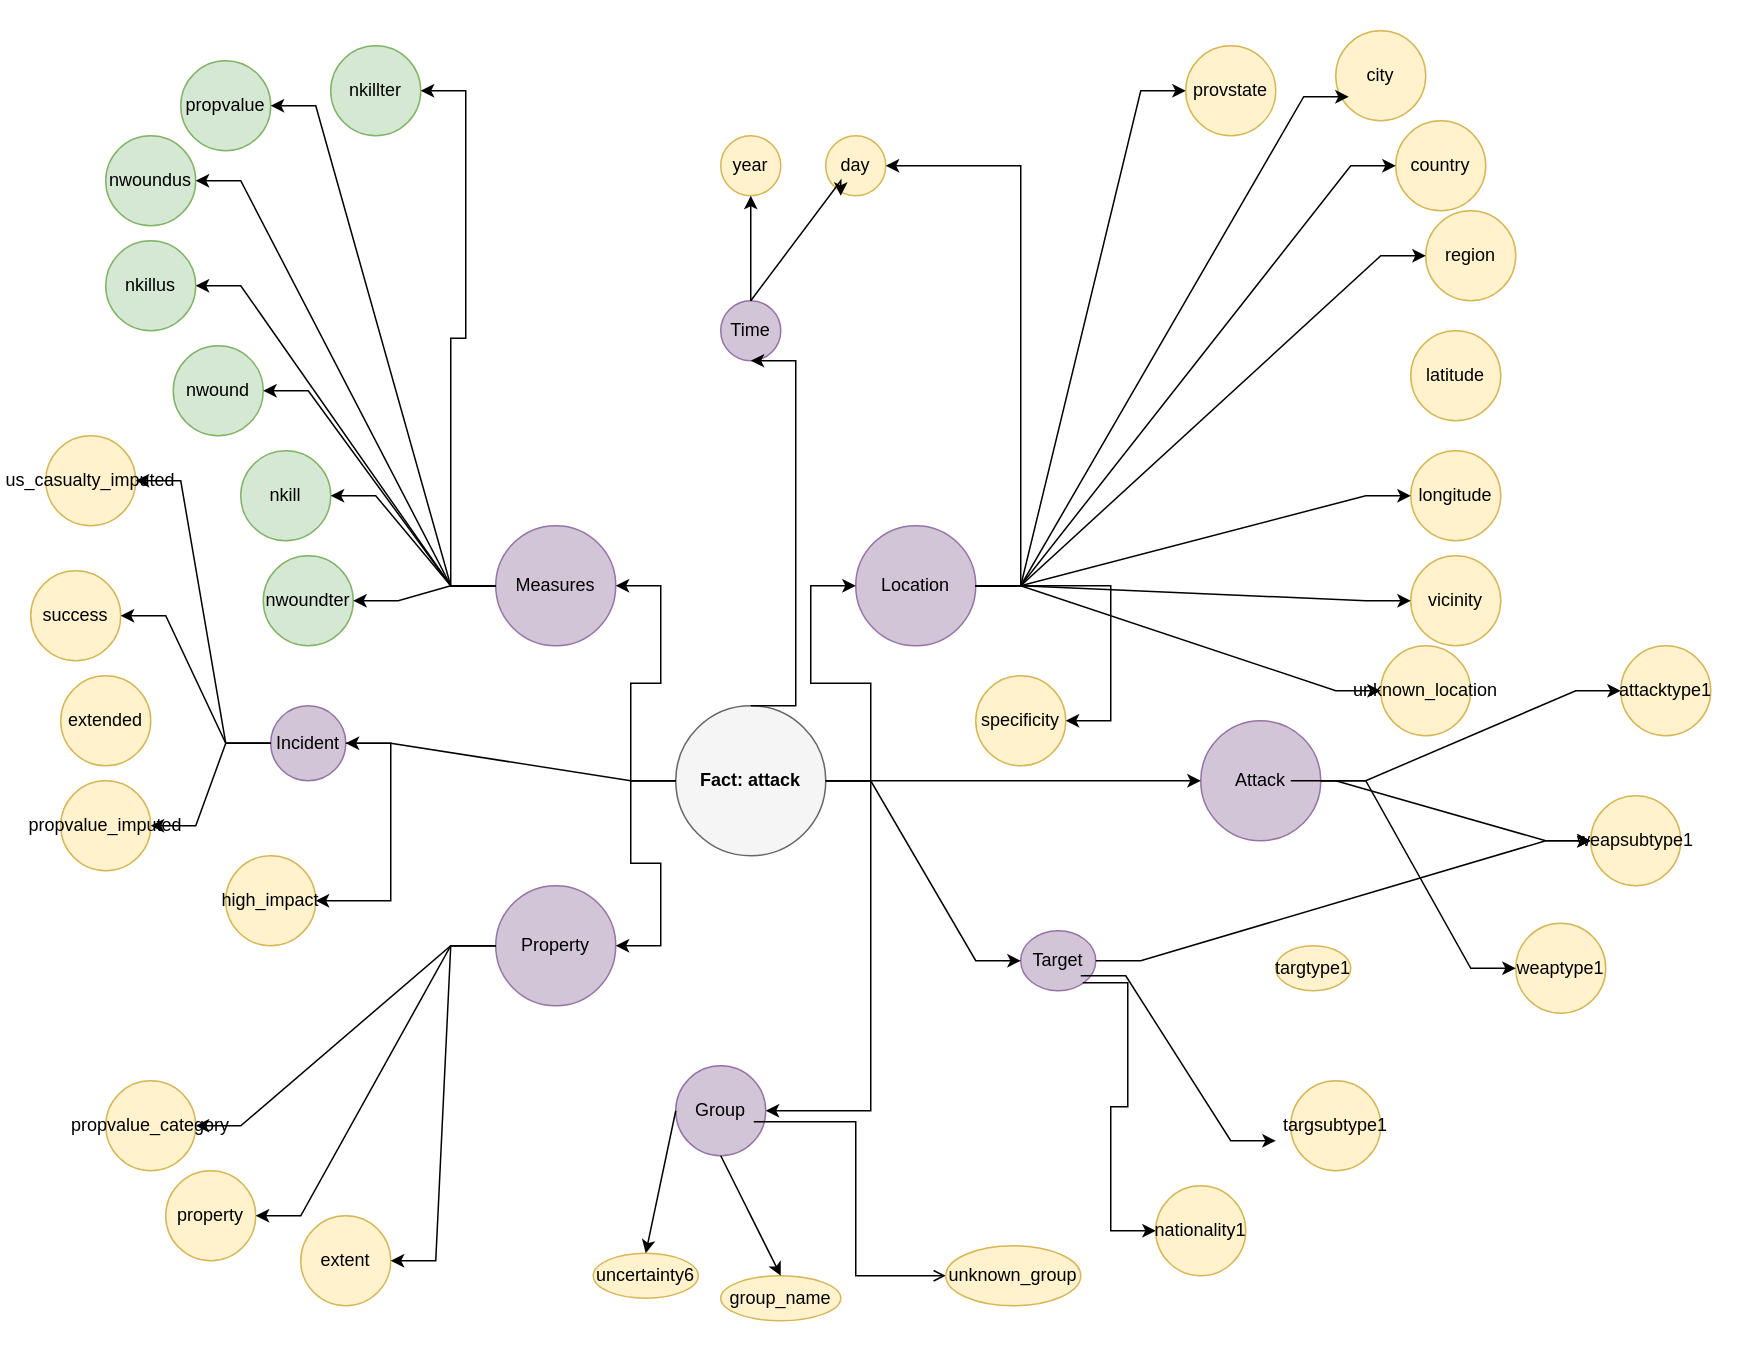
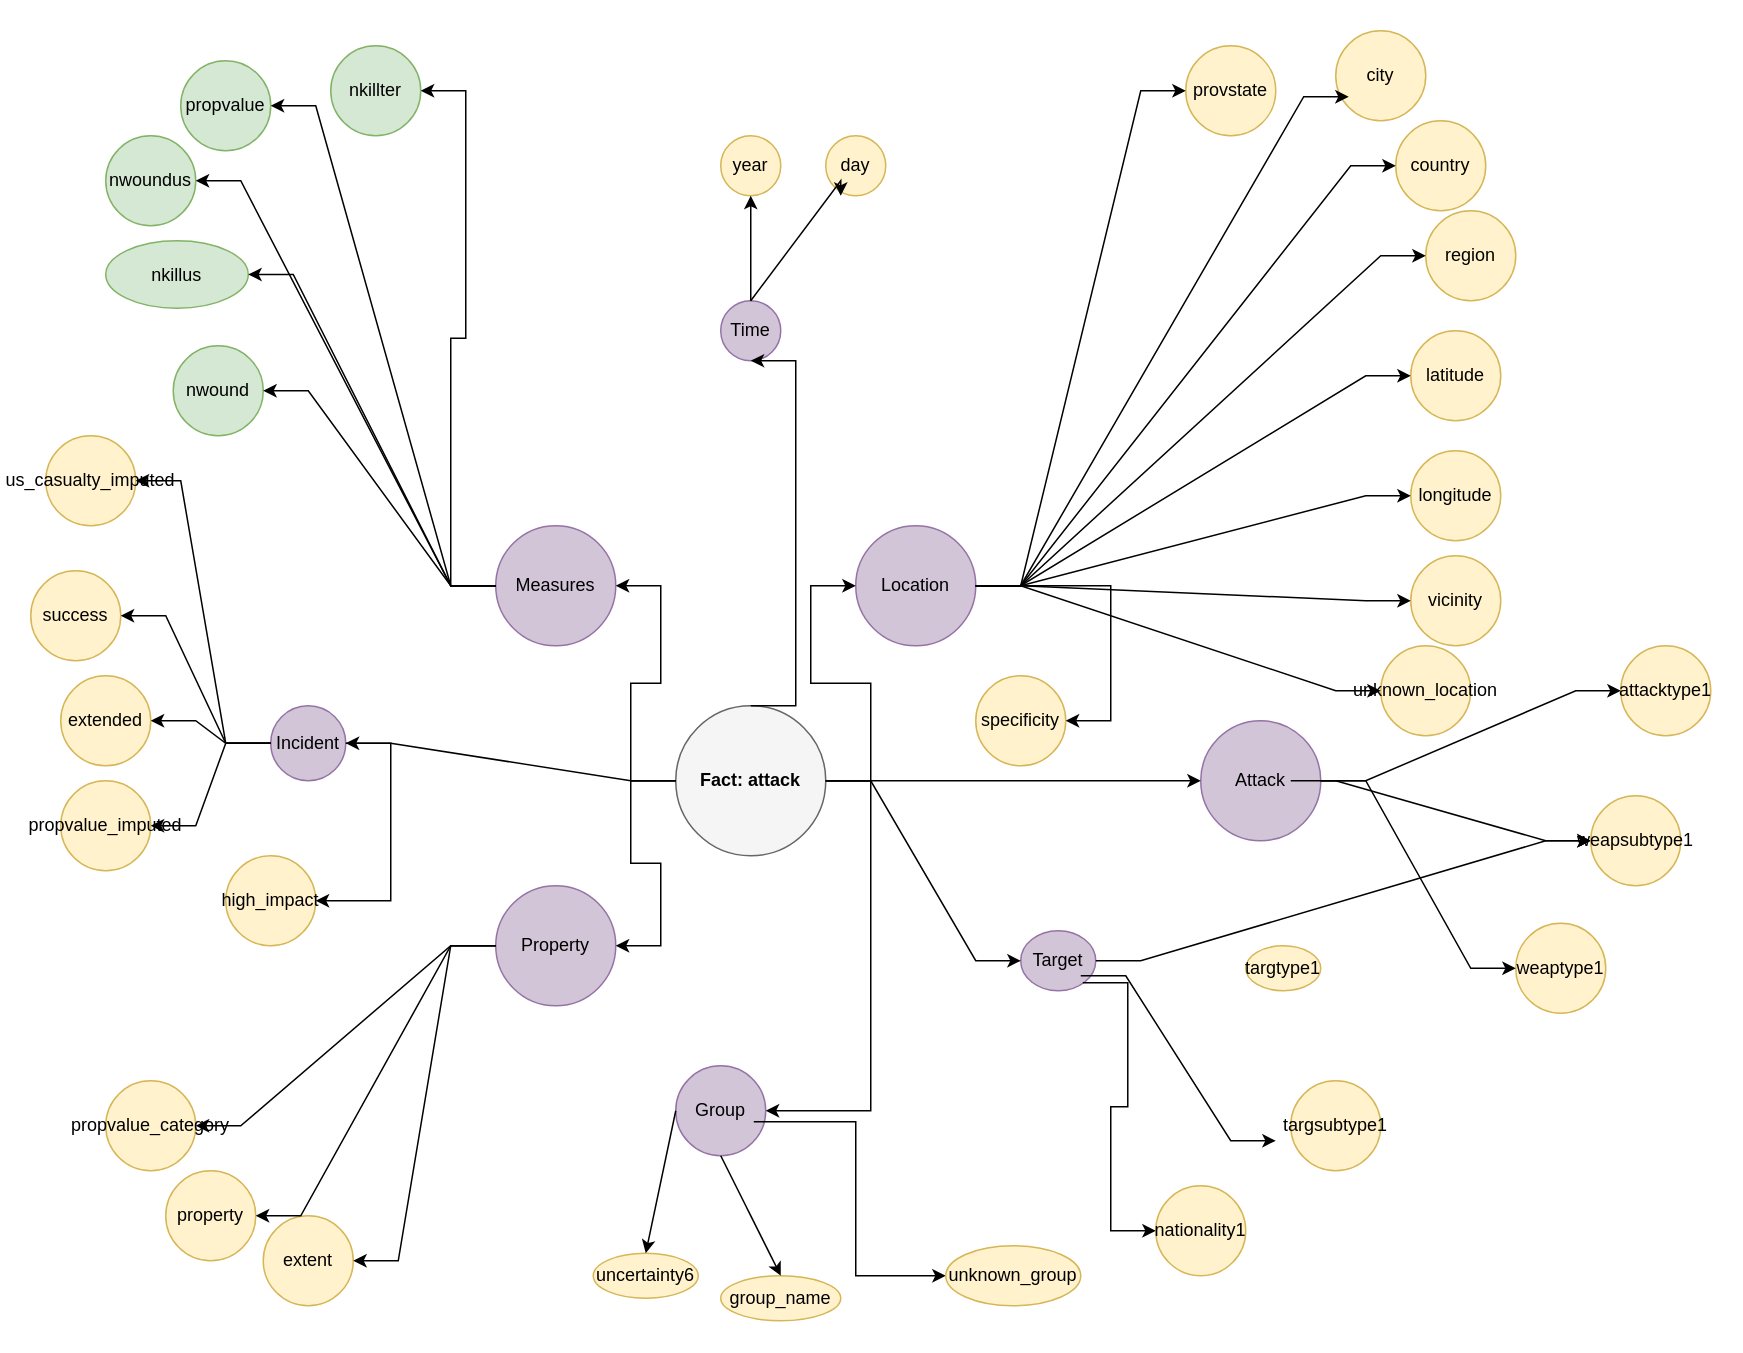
- <mxCell id="72" value="nkillus" style="shape=ellipse;whiteSpace=wrap;html=1;fillColor=#d5e8d4;strokeColor=#82b366;" vertex="1" parent="1"><mxGeometry x="70" y="160" width="60" height="60" as="geometry" /></mxCell>
+ <mxCell id="72" value="nkillus" style="shape=ellipse;whiteSpace=wrap;html=1;fillColor=#d5e8d4;strokeColor=#82b366;" vertex="1" parent="1"><mxGeometry x="70" y="160" width="95" height="45" as="geometry" /></mxCell>
- <mxCell id="17" value="" style="edgeStyle=entityRelationEdgeStyle;rounded=0;html=1;" edge="1" parent="1" source="7" target="6"><mxGeometry relative="1" as="geometry" /></mxCell>
+ <mxCell id="17" value="" style="edgeStyle=entityRelationEdgeStyle;rounded=0;html=1;" edge="1" parent="1" source="7" target="16"><mxGeometry relative="1" as="geometry" /></mxCell>
- <mxCell id="68" value="nkill" style="shape=ellipse;whiteSpace=wrap;html=1;fillColor=#d5e8d4;strokeColor=#82b366;" vertex="1" parent="1"><mxGeometry x="160" y="300" width="60" height="60" as="geometry" /></mxCell>
- <mxCell id="69" value="" style="edgeStyle=entityRelationEdgeStyle;rounded=0;html=1;" edge="1" parent="1" source="66" target="68"><mxGeometry relative="1" as="geometry" /></mxCell>
- <mxCell id="79" value="" style="edgeStyle=entityRelationEdgeStyle;rounded=0;html=1;" edge="1" parent="1" source="66" target="78"><mxGeometry relative="1" as="geometry" /></mxCell>
- <mxCell id="78" value="nwoundter" style="shape=ellipse;whiteSpace=wrap;html=1;fillColor=#d5e8d4;strokeColor=#82b366;" vertex="1" parent="1"><mxGeometry x="175" y="370" width="60" height="60" as="geometry" /></mxCell>
+ <mxCell id="57" value="" style="edgeStyle=entityRelationEdgeStyle;rounded=0;html=1;" edge="1" parent="1" source="54" target="56"><mxGeometry relative="1" as="geometry" /></mxCell>
- <mxCell id="34" value="targtype1" style="shape=ellipse;whiteSpace=wrap;html=1;fillColor=#fff2cc;strokeColor=#d6b656;" vertex="1" parent="1"><mxGeometry x="850" y="630" width="50" height="30" as="geometry" /></mxCell>
+ <mxCell id="34" value="targtype1" style="shape=ellipse;whiteSpace=wrap;html=1;fillColor=#fff2cc;strokeColor=#d6b656;" vertex="1" parent="1"><mxGeometry x="830" y="630" width="50" height="30" as="geometry" /></mxCell>
- <mxCell id="48" value="extent" style="shape=ellipse;whiteSpace=wrap;html=1;fillColor=#fff2cc;strokeColor=#d6b656;" vertex="1" parent="1"><mxGeometry x="200" y="810" width="60" height="60" as="geometry" /></mxCell>
+ <mxCell id="48" value="extent" style="shape=ellipse;whiteSpace=wrap;html=1;fillColor=#fff2cc;strokeColor=#d6b656;" vertex="1" parent="1"><mxGeometry x="175" y="810" width="60" height="60" as="geometry" /></mxCell>
- <mxCell id="42" style="edgeStyle=orthogonalEdgeStyle;rounded=0;orthogonalLoop=1;jettySize=auto;html=1;exitX=0.867;exitY=0.622;exitDx=0;exitDy=0;entryX=0;entryY=0.5;entryDx=0;entryDy=0;exitPerimeter=0;endArrow=open;" edge="1" parent="1" source="40" target="45"><mxGeometry relative="1" as="geometry" /></mxCell>
+ <mxCell id="42" style="edgeStyle=orthogonalEdgeStyle;rounded=0;orthogonalLoop=1;jettySize=auto;html=1;exitX=0.867;exitY=0.622;exitDx=0;exitDy=0;entryX=0;entryY=0.5;entryDx=0;entryDy=0;exitPerimeter=0;" edge="1" parent="1" source="40" target="45"><mxGeometry relative="1" as="geometry" /></mxCell>
